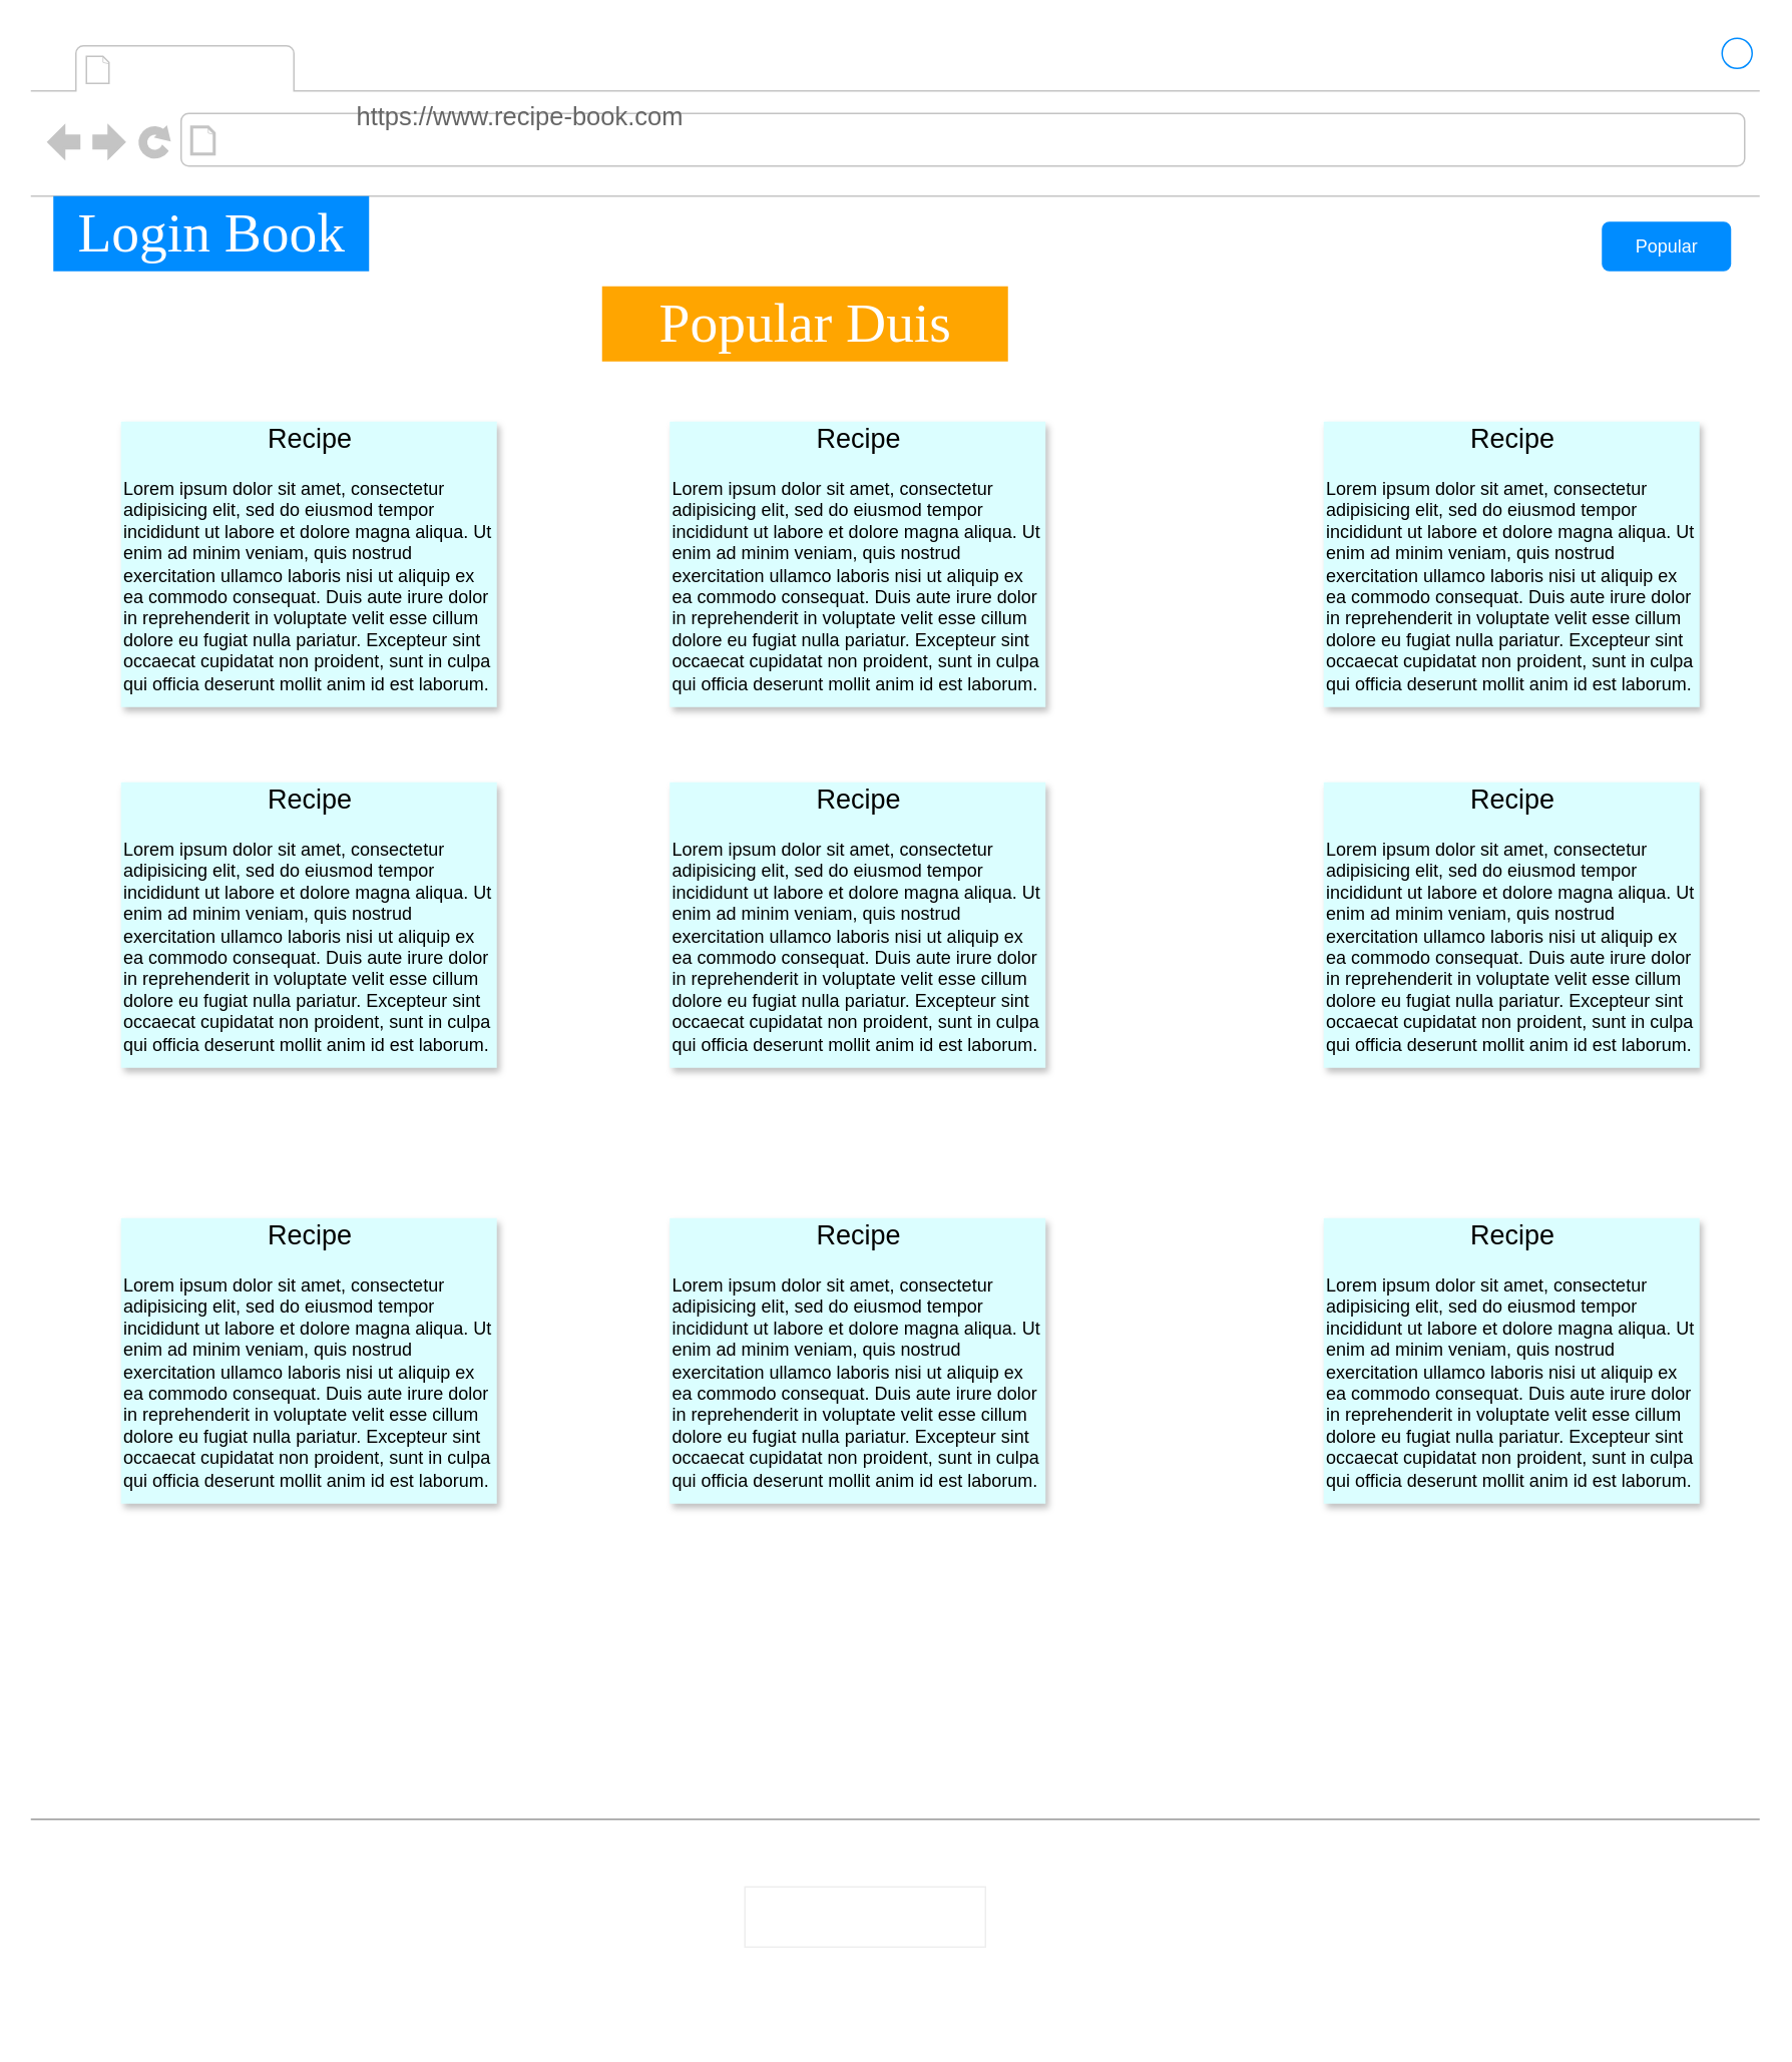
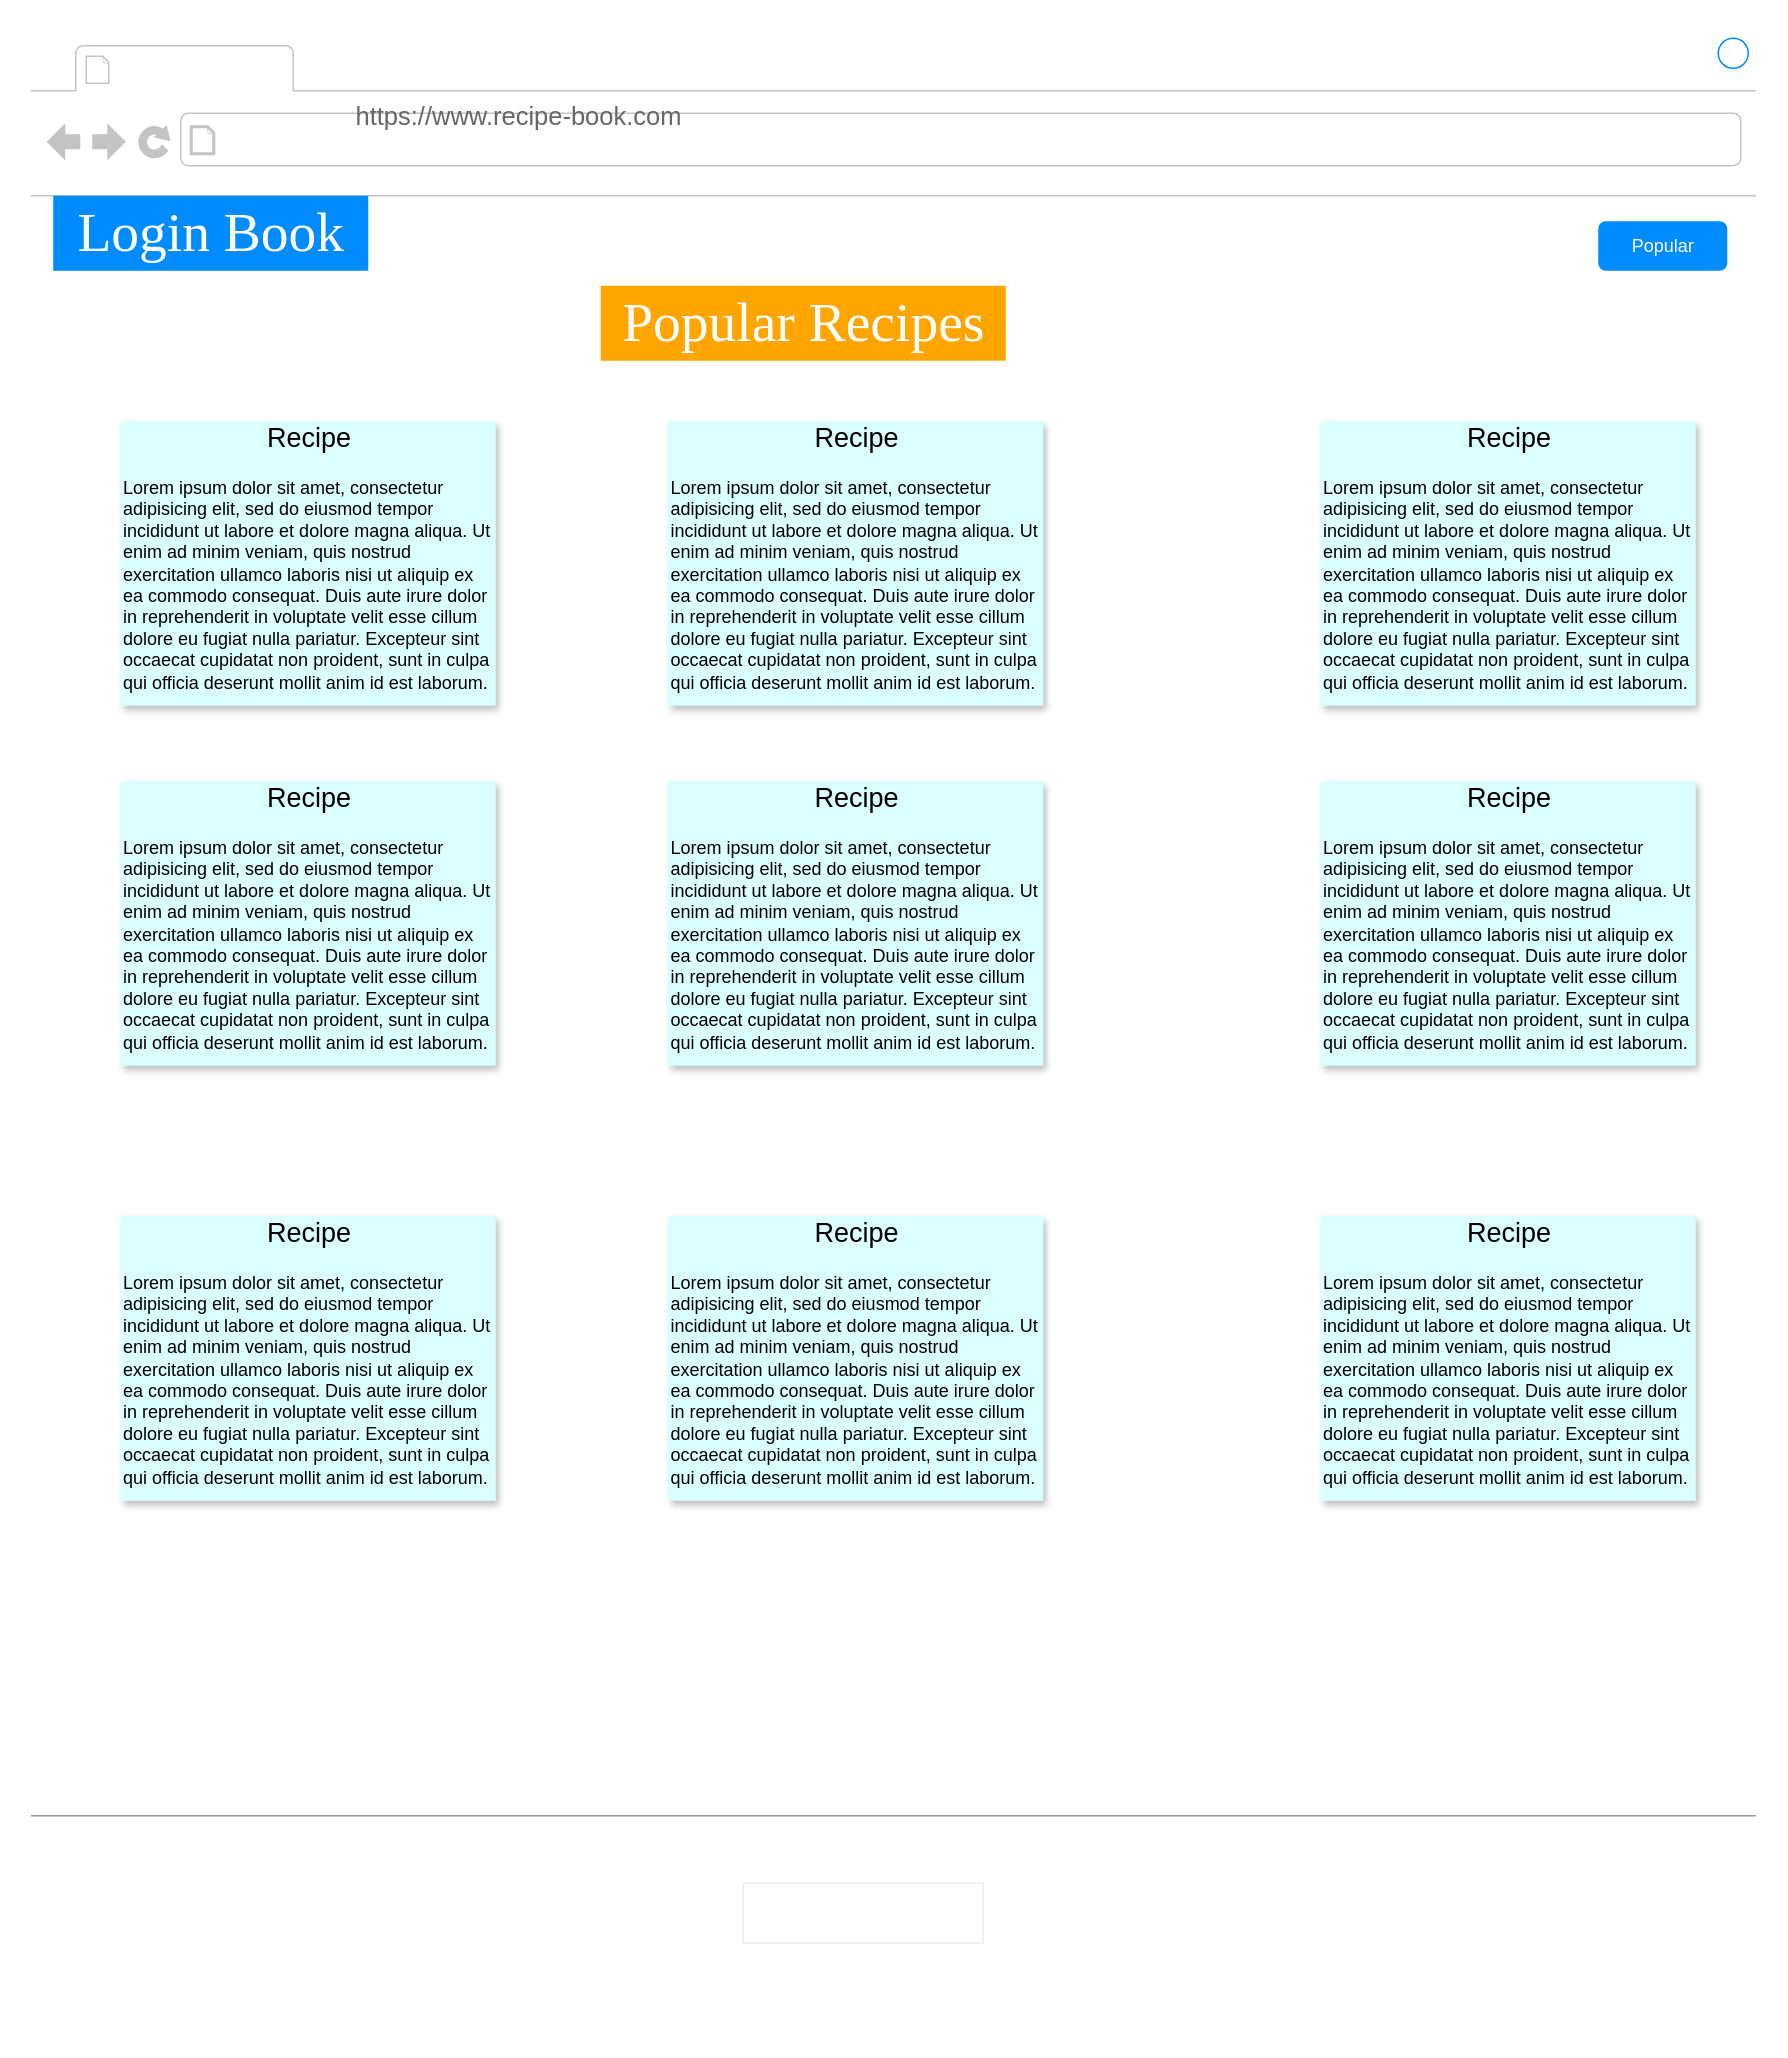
- <mxCell id="10" value="Popular Duis" style="text;html=1;align=center;verticalAlign=middle;resizable=0;points=[];autosize=1;fontSize=37;fontFamily=Tahoma;fillColor=orange;fontColor=#FFFFFF;" vertex="1" parent="2"><mxGeometry x="380" y="170" width="270" height="50" as="geometry" /></mxCell>
+ <mxCell id="10" value="Popular Recipes" style="text;html=1;align=center;verticalAlign=middle;resizable=0;points=[];autosize=1;fontSize=37;fontFamily=Tahoma;fillColor=orange;fontColor=#FFFFFF;" vertex="1" parent="2"><mxGeometry x="380" y="170" width="270" height="50" as="geometry" /></mxCell>
